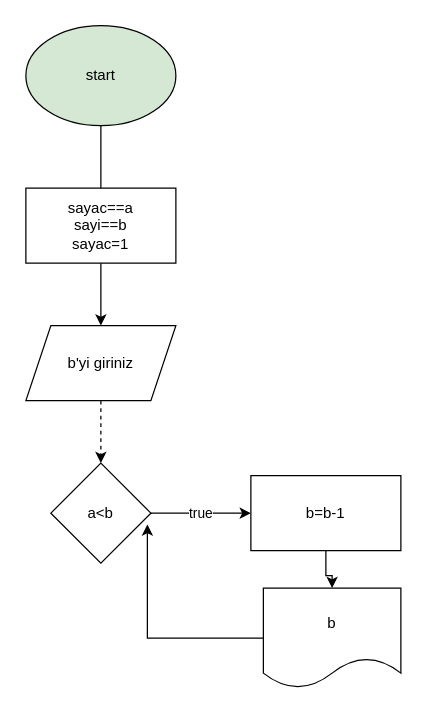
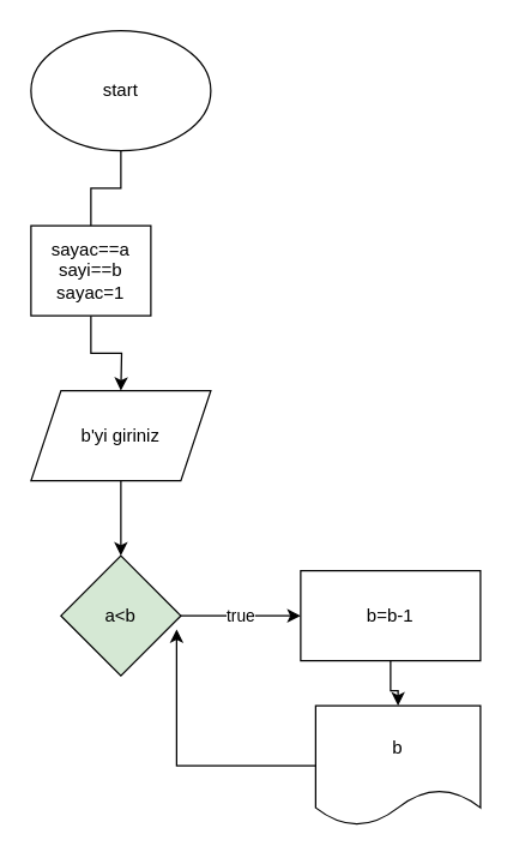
- <mxCell id="3" value="start" style="ellipse;whiteSpace=wrap;html=1;fillColor=#d5e8d4;" vertex="1" parent="1"><mxGeometry x="20" width="120" height="80" as="geometry" y="20" /></mxCell>
+ <mxCell id="3" value="start" style="ellipse;whiteSpace=wrap;html=1;" vertex="1" parent="1"><mxGeometry x="20" width="120" height="80" as="geometry" y="20" /></mxCell>
- <mxCell id="5" value="sayac==a&lt;br&gt;sayi==b&lt;br&gt;sayac=1" style="rounded=0;whiteSpace=wrap;html=1;" vertex="1" parent="1"><mxGeometry x="20" y="150" width="120" height="60" as="geometry" /></mxCell>
+ <mxCell id="5" value="sayac==a&lt;br&gt;sayi==b&lt;br&gt;sayac=1" style="rounded=0;whiteSpace=wrap;html=1;" vertex="1" parent="1"><mxGeometry x="20" y="150" width="80" height="60" as="geometry" /></mxCell>
- <mxCell id="6" style="edgeStyle=orthogonalEdgeStyle;rounded=0;orthogonalLoop=1;jettySize=auto;html=1;dashed=1;" edge="1" parent="1" source="7" target="9"><mxGeometry relative="1" as="geometry"><mxPoint x="80" y="380" as="targetPoint" /></mxGeometry></mxCell>
+ <mxCell id="6" style="edgeStyle=orthogonalEdgeStyle;rounded=0;orthogonalLoop=1;jettySize=auto;html=1;" edge="1" parent="1" source="7" target="9"><mxGeometry relative="1" as="geometry"><mxPoint x="80" y="380" as="targetPoint" /></mxGeometry></mxCell>
- <mxCell id="9" value="a&amp;lt;b" style="rhombus;whiteSpace=wrap;html=1;" vertex="1" parent="1"><mxGeometry x="40" y="370" width="80" height="80" as="geometry" /></mxCell>
+ <mxCell id="9" value="a&amp;lt;b" style="rhombus;whiteSpace=wrap;html=1;fillColor=#d5e8d4;" vertex="1" parent="1"><mxGeometry x="40" y="370" width="80" height="80" as="geometry" /></mxCell>
